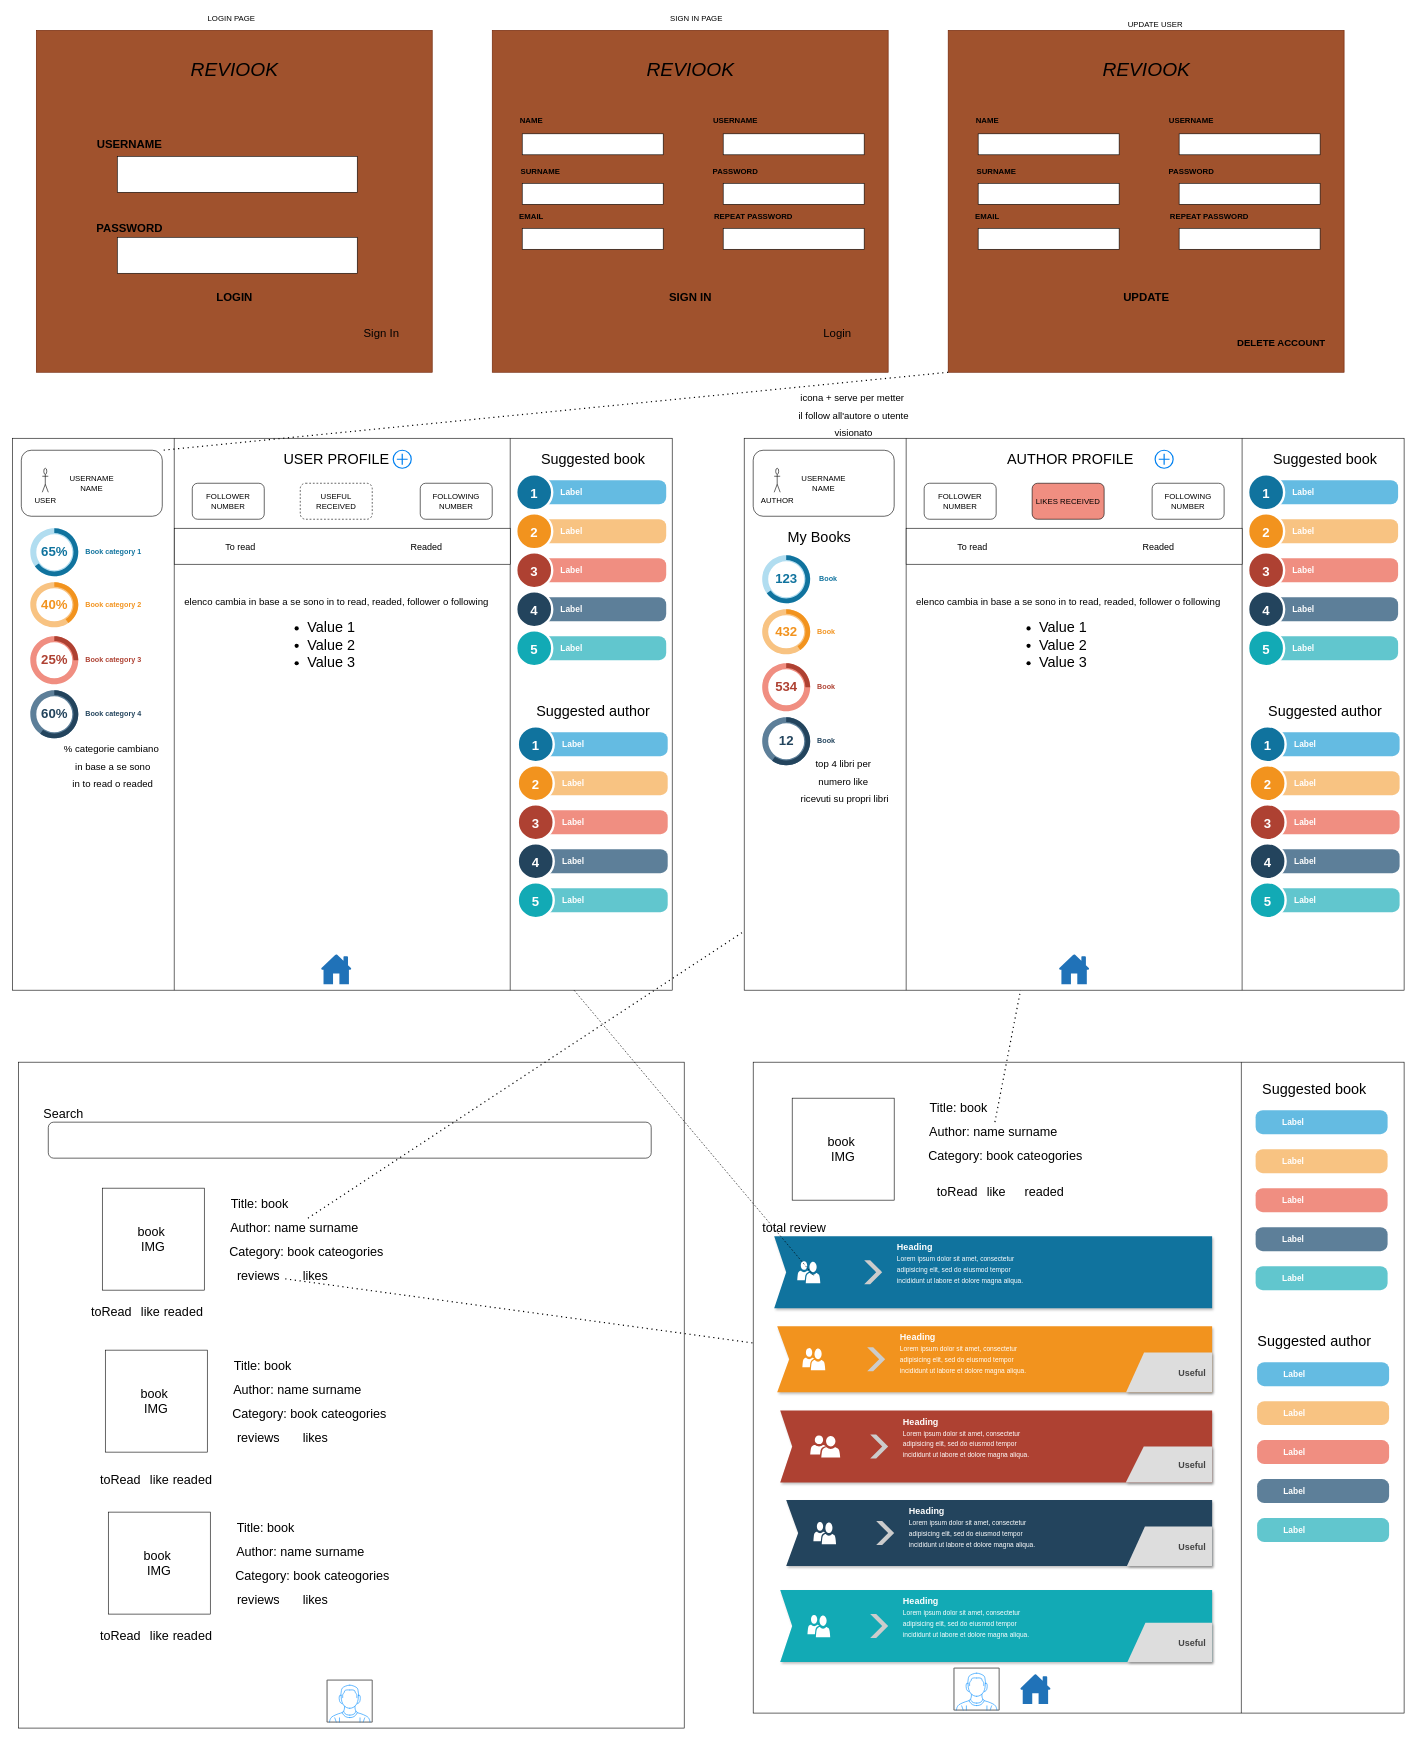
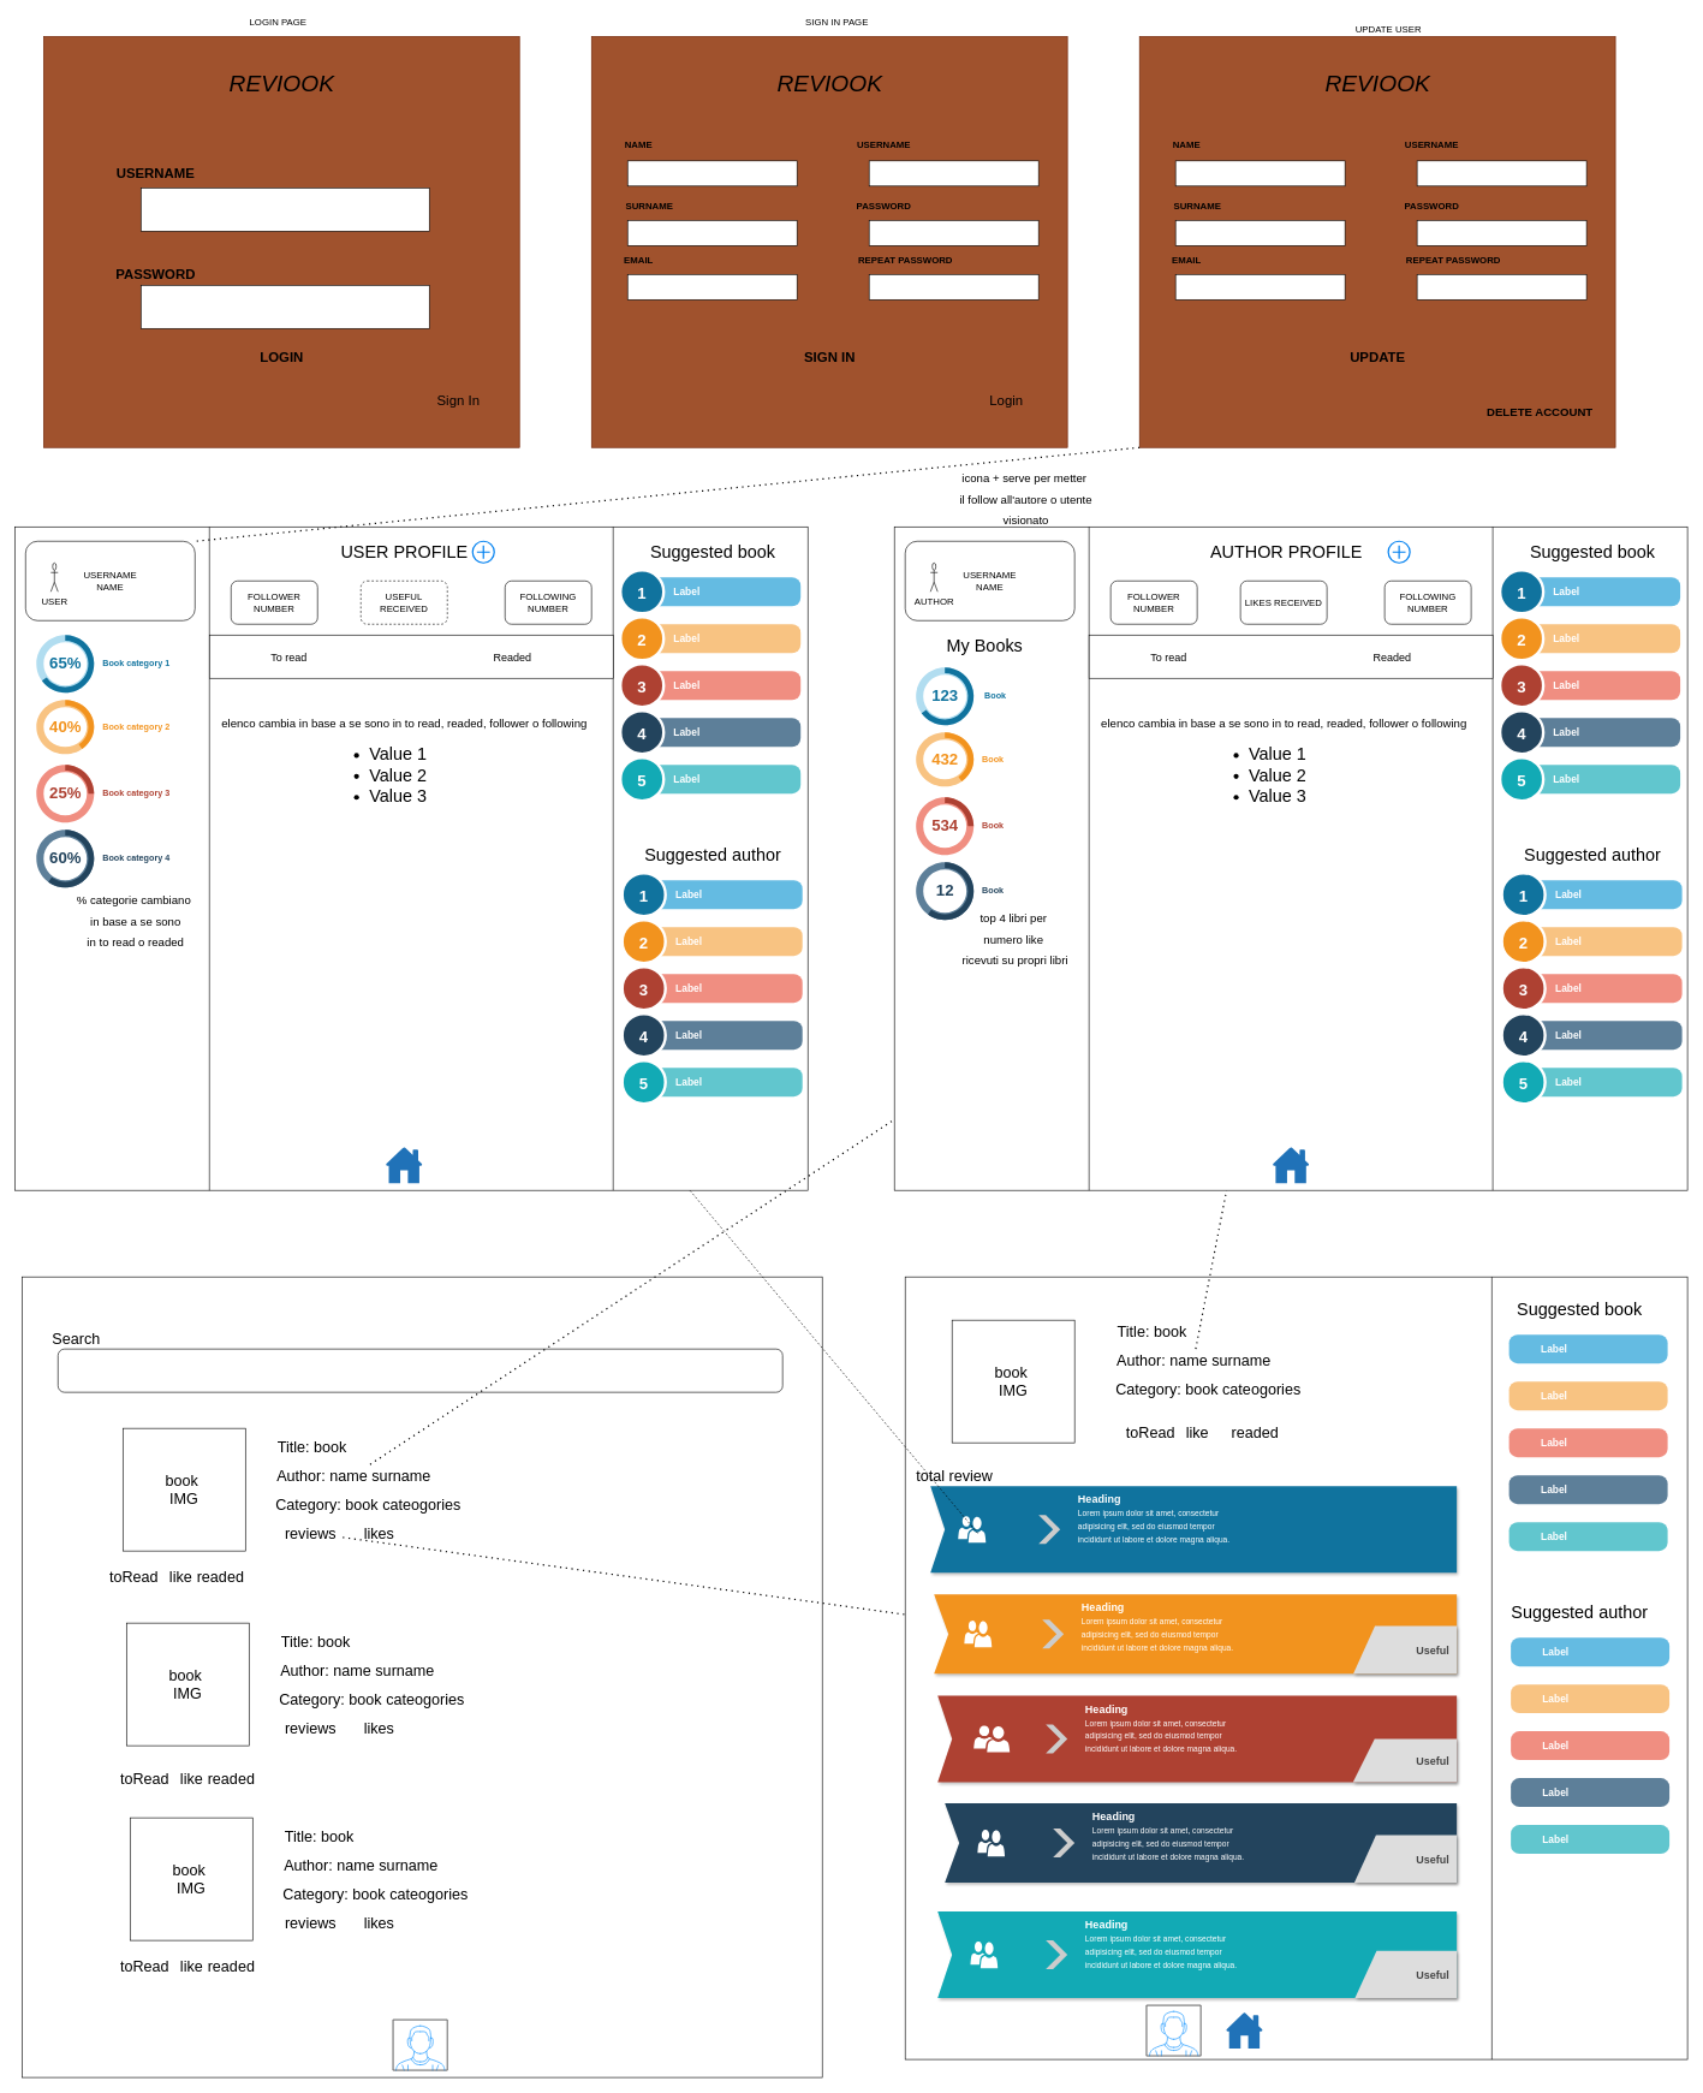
- <mxCell id="126" value="LIKES RECEIVED" style="rounded=1;whiteSpace=wrap;html=1;fontSize=13;fillColor=#f08e81;" vertex="1" parent="1"><mxGeometry x="1720" y="805" width="120" height="60" as="geometry" /></mxCell>
+ <mxCell id="126" value="LIKES RECEIVED" style="rounded=1;whiteSpace=wrap;html=1;fontSize=13;" vertex="1" parent="1"><mxGeometry x="1720" y="805" width="120" height="60" as="geometry" /></mxCell>
